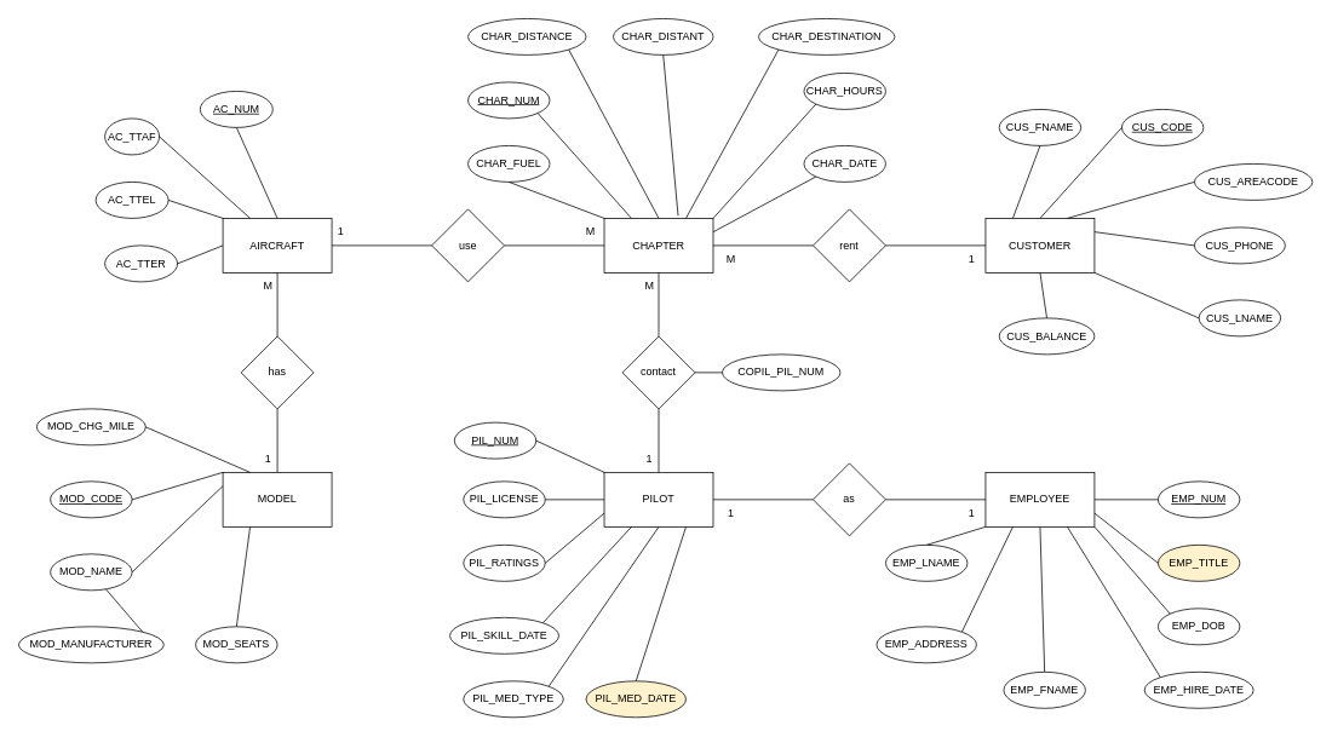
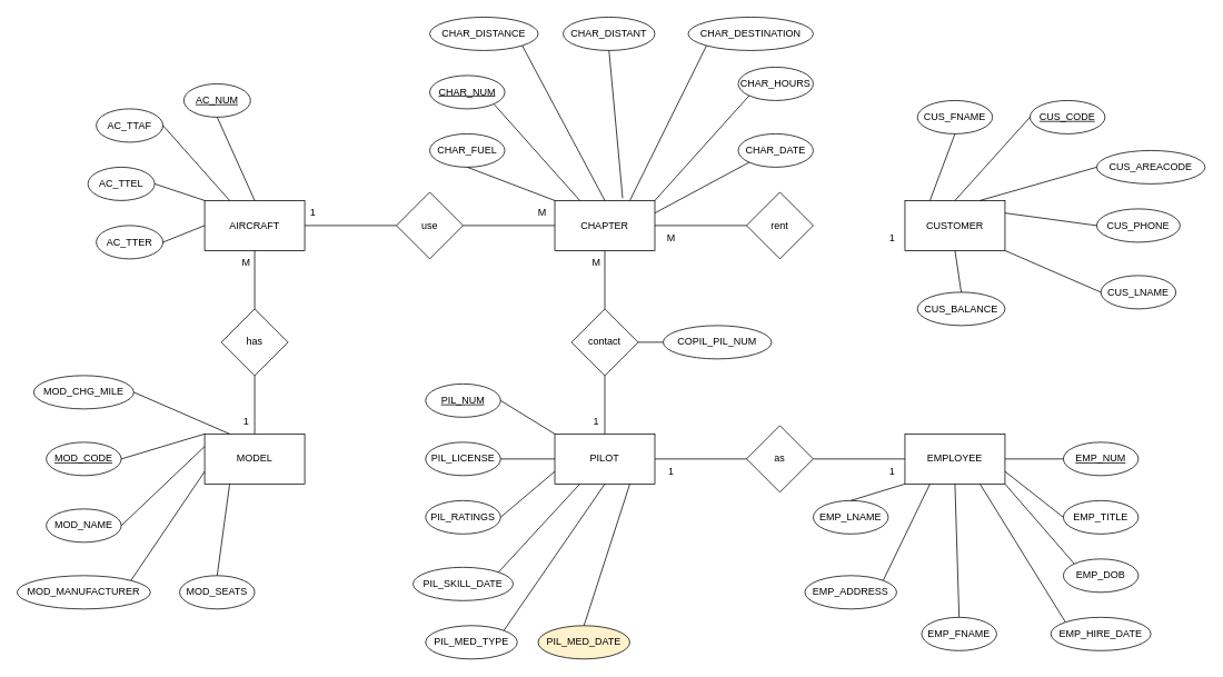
- <mxCell id="34" value="CHAR_DESTINATION" style="ellipse;whiteSpace=wrap;html=1;" parent="1" vertex="1"><mxGeometry x="835" y="20" width="150" height="40" as="geometry" /></mxCell>
+ <mxCell id="34" value="CHAR_DESTINATION" style="ellipse;whiteSpace=wrap;html=1;" parent="1" vertex="1"><mxGeometry x="825" y="20" width="150" height="40" as="geometry" /></mxCell>
- <mxCell id="24" value="AC_TTAF" style="ellipse;whiteSpace=wrap;html=1;" parent="1" vertex="1"><mxGeometry x="115" y="130" width="60" height="40" as="geometry" /></mxCell>
+ <mxCell id="24" value="AC_TTAF" style="ellipse;whiteSpace=wrap;html=1;" parent="1" vertex="1"><mxGeometry x="115" y="130" width="80" height="40" as="geometry" /></mxCell>
- <mxCell id="16" value="" style="endArrow=none;html=1;rounded=0;entryX=1;entryY=0.5;entryDx=0;entryDy=0;exitX=0;exitY=0.5;exitDx=0;exitDy=0;" parent="1" source="2" target="9" edge="1"><mxGeometry width="50" height="50" relative="1" as="geometry"><mxPoint x="725" y="440" as="sourcePoint" /><mxPoint x="775" y="390" as="targetPoint" /></mxGeometry></mxCell>
- <mxCell id="52" value="&lt;u&gt;PIL_NUM&lt;/u&gt;" style="ellipse;whiteSpace=wrap;html=1;" parent="1" vertex="1"><mxGeometry x="500" y="465" width="90" height="40" as="geometry" /></mxCell>
+ <mxCell id="52" value="&lt;u&gt;PIL_NUM&lt;/u&gt;" style="ellipse;whiteSpace=wrap;html=1;" parent="1" vertex="1"><mxGeometry x="510" y="460" width="90" height="40" as="geometry" /></mxCell>
- <mxCell id="40" value="EMP_TITLE" style="ellipse;whiteSpace=wrap;html=1;fillColor=#fff2cc;" parent="1" vertex="1"><mxGeometry x="1275" y="600" width="90" height="40" as="geometry" /></mxCell>
+ <mxCell id="40" value="EMP_TITLE" style="ellipse;whiteSpace=wrap;html=1;" parent="1" vertex="1"><mxGeometry x="1275" y="600" width="90" height="40" as="geometry" /></mxCell>
- <mxCell id="73" value="" style="endArrow=none;html=1;rounded=0;exitX=1;exitY=0;exitDx=0;exitDy=0;" parent="1" source="29" target="28" edge="1"><mxGeometry width="50" height="50" relative="1" as="geometry"><mxPoint x="555" y="540" as="sourcePoint" /><mxPoint x="605" y="490" as="targetPoint" /></mxGeometry></mxCell>
+ <mxCell id="73" value="" style="endArrow=none;html=1;rounded=0;exitX=1;exitY=0;exitDx=0;exitDy=0;entryX=0;entryY=0.75;entryDx=0;entryDy=0;" parent="1" source="29" target="7" edge="1"><mxGeometry width="50" height="50" relative="1" as="geometry"><mxPoint x="555" y="540" as="sourcePoint" /><mxPoint x="605" y="490" as="targetPoint" /></mxGeometry></mxCell>
